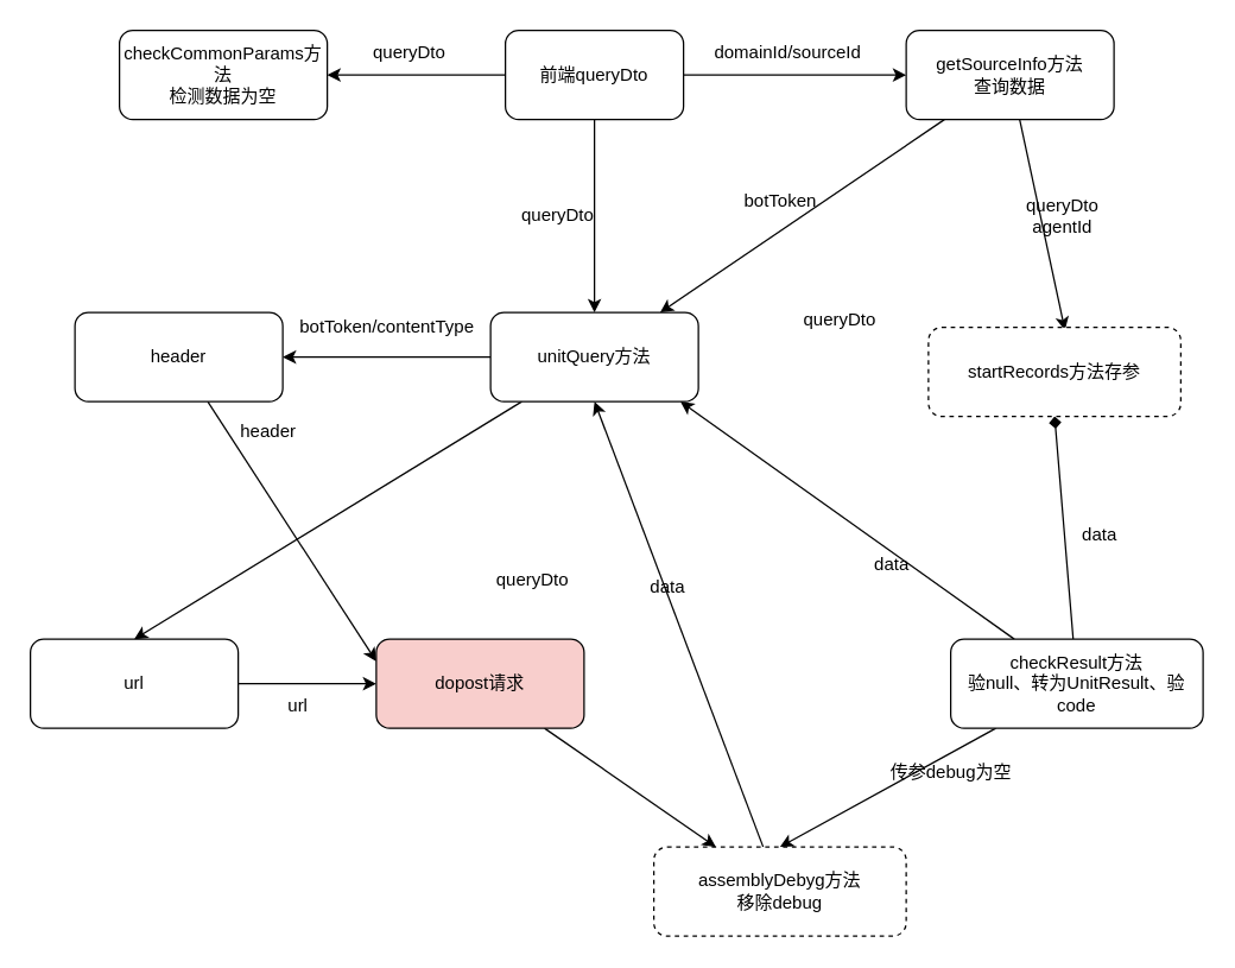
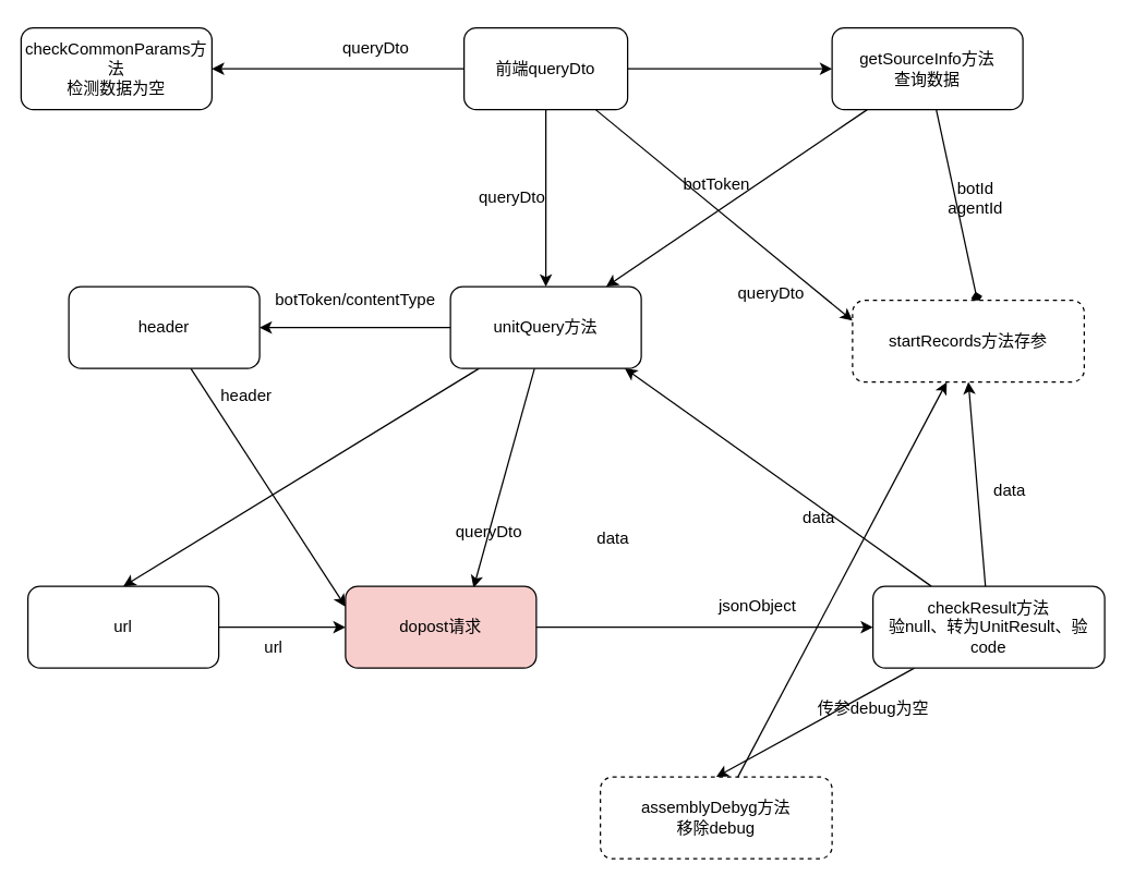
- <mxCell id="12" value="domainId/sourceId" style="text;html=1;align=center;verticalAlign=middle;resizable=0;points=[];autosize=1;strokeColor=none;fillColor=none;" parent="1" vertex="1"><mxGeometry x="465" y="20" width="130" height="30" as="geometry" /></mxCell>
- <mxCell id="7" value="&lt;div&gt;checkCommonParams方法&lt;/div&gt;&lt;div&gt;检测数据为空&lt;br&gt;&lt;/div&gt;" style="rounded=1;whiteSpace=wrap;html=1;" parent="1" vertex="1"><mxGeometry x="80" y="20" width="140" height="60" as="geometry" /></mxCell>
+ <mxCell id="7" value="&lt;div&gt;checkCommonParams方法&lt;/div&gt;&lt;div&gt;检测数据为空&lt;br&gt;&lt;/div&gt;" style="rounded=1;whiteSpace=wrap;html=1;" parent="1" vertex="1"><mxGeometry x="15" y="20" width="140" height="60" as="geometry" /></mxCell>
- <mxCell id="37" value="&lt;div&gt;queryDto&lt;/div&gt;&lt;div&gt;agentId&lt;br&gt;&lt;/div&gt;" style="text;html=1;align=center;verticalAlign=middle;resizable=0;points=[];autosize=1;strokeColor=none;fillColor=none;" vertex="1" parent="1"><mxGeometry x="685" y="125" width="60" height="40" as="geometry" /></mxCell>
+ <mxCell id="37" value="&lt;div&gt;botId&lt;/div&gt;&lt;div&gt;agentId&lt;br&gt;&lt;/div&gt;" style="text;html=1;align=center;verticalAlign=middle;resizable=0;points=[];autosize=1;strokeColor=none;fillColor=none;" vertex="1" parent="1"><mxGeometry x="685" y="125" width="60" height="40" as="geometry" /></mxCell>
+ <mxCell id="5" style="edgeStyle=none;rounded=0;orthogonalLoop=1;jettySize=auto;html=1;entryX=0;entryY=0.25;entryDx=0;entryDy=0;" edge="1" parent="1" source="6" target="36"><mxGeometry relative="1" as="geometry" /></mxCell>
- <mxCell id="10" style="edgeStyle=none;rounded=0;orthogonalLoop=1;jettySize=auto;html=1;entryX=0.541;entryY=0.033;entryDx=0;entryDy=0;entryPerimeter=0;" edge="1" parent="1" source="11" target="36"><mxGeometry relative="1" as="geometry" /></mxCell>
+ <mxCell id="10" style="edgeStyle=none;rounded=0;orthogonalLoop=1;jettySize=auto;html=1;entryX=0.541;entryY=0.033;entryDx=0;entryDy=0;entryPerimeter=0;endArrow=diamond;" edge="1" parent="1" source="11" target="36"><mxGeometry relative="1" as="geometry" /></mxCell>
- <mxCell id="32" style="edgeStyle=none;rounded=0;orthogonalLoop=1;jettySize=auto;html=1;entryX=0.5;entryY=1;entryDx=0;entryDy=0;endArrow=diamond;" edge="1" parent="1" source="33" target="36"><mxGeometry relative="1" as="geometry" /></mxCell>
+ <mxCell id="32" style="edgeStyle=none;rounded=0;orthogonalLoop=1;jettySize=auto;html=1;entryX=0.5;entryY=1;entryDx=0;entryDy=0;" edge="1" parent="1" source="33" target="36"><mxGeometry relative="1" as="geometry" /></mxCell>
+ <mxCell id="15" style="edgeStyle=none;rounded=0;orthogonalLoop=1;jettySize=auto;html=1;entryX=0.671;entryY=0.017;entryDx=0;entryDy=0;entryPerimeter=0;" parent="1" source="17" target="25" edge="1"><mxGeometry relative="1" as="geometry" /></mxCell>
- <mxCell id="34" style="edgeStyle=none;rounded=0;orthogonalLoop=1;jettySize=auto;html=1;entryX=0.5;entryY=1;entryDx=0;entryDy=0;" parent="1" source="35" target="17" edge="1"><mxGeometry relative="1" as="geometry" /></mxCell>
+ <mxCell id="34" style="edgeStyle=none;rounded=0;orthogonalLoop=1;jettySize=auto;html=1;" parent="1" source="35" target="36" edge="1"><mxGeometry relative="1" as="geometry" /></mxCell>
+ <mxCell id="29" value="&lt;div&gt;jsonObject&lt;/div&gt;" style="text;html=1;align=center;verticalAlign=middle;resizable=0;points=[];autosize=1;strokeColor=none;fillColor=none;" parent="1" vertex="1"><mxGeometry x="515" y="430" width="80" height="30" as="geometry" /></mxCell>
- <mxCell id="24" style="edgeStyle=none;rounded=0;orthogonalLoop=1;jettySize=auto;html=1;" edge="1" parent="1" source="25" target="35"><mxGeometry relative="1" as="geometry" /></mxCell>
+ <mxCell id="24" style="edgeStyle=none;rounded=0;orthogonalLoop=1;jettySize=auto;html=1;entryX=0;entryY=0.5;entryDx=0;entryDy=0;" edge="1" parent="1" source="25" target="33"><mxGeometry relative="1" as="geometry" /></mxCell>
